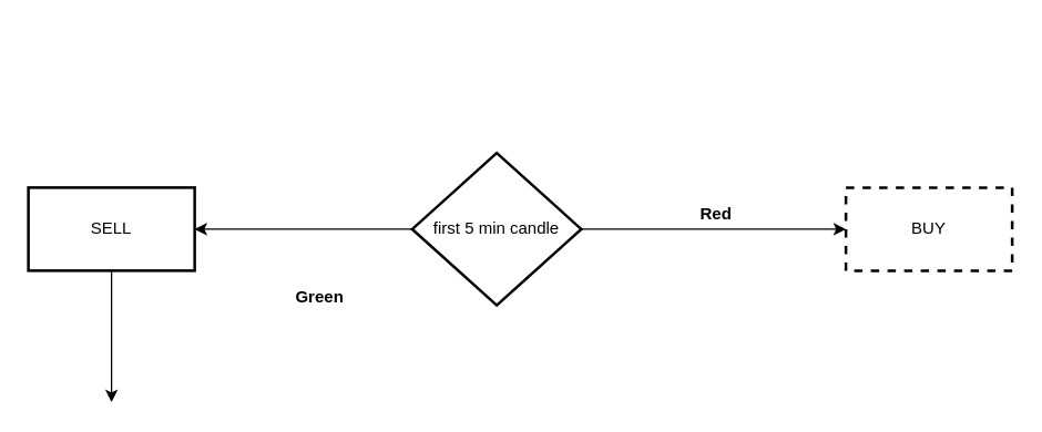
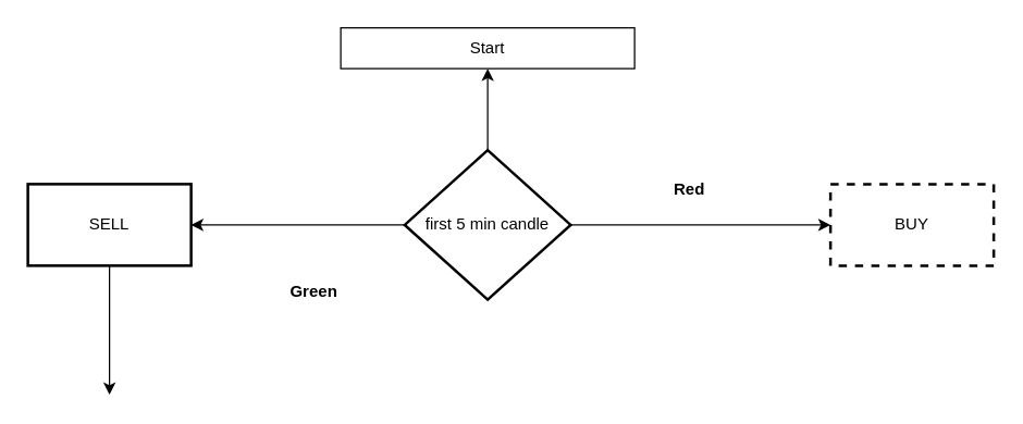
+ <mxCell id="2" value="Start" style="rounded=0;whiteSpace=wrap;html=1;" vertex="1" parent="1"><mxGeometry x="250" y="20" width="216" height="30" as="geometry" /></mxCell>
+ <mxCell id="3" style="edgeStyle=orthogonalEdgeStyle;rounded=0;orthogonalLoop=1;jettySize=auto;html=1;entryX=0.5;entryY=1;entryDx=0;entryDy=0;" edge="1" parent="1" source="6" target="2"><mxGeometry relative="1" as="geometry" /></mxCell>
- <mxCell id="9" value="&lt;font style=&quot;font-size: 12px;&quot;&gt;Red&lt;/font&gt;" style="text;strokeColor=none;fillColor=none;html=1;fontSize=24;fontStyle=1;verticalAlign=middle;align=center;" vertex="1" parent="1"><mxGeometry x="466" y="130" width="100" height="40" as="geometry" /></mxCell>
+ <mxCell id="9" value="&lt;font style=&quot;font-size: 12px;&quot;&gt;Red&lt;/font&gt;" style="text;strokeColor=none;fillColor=none;html=1;fontSize=24;fontStyle=1;verticalAlign=middle;align=center;" vertex="1" parent="1"><mxGeometry x="456" y="115" width="100" height="40" as="geometry" /></mxCell>
